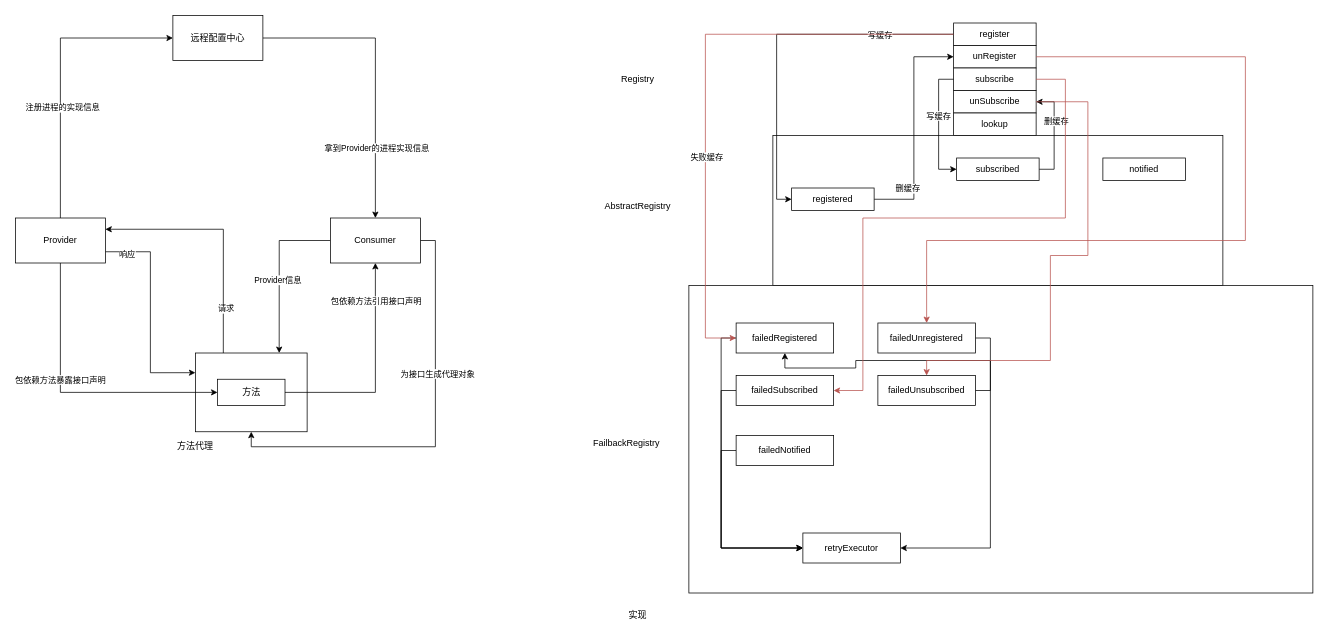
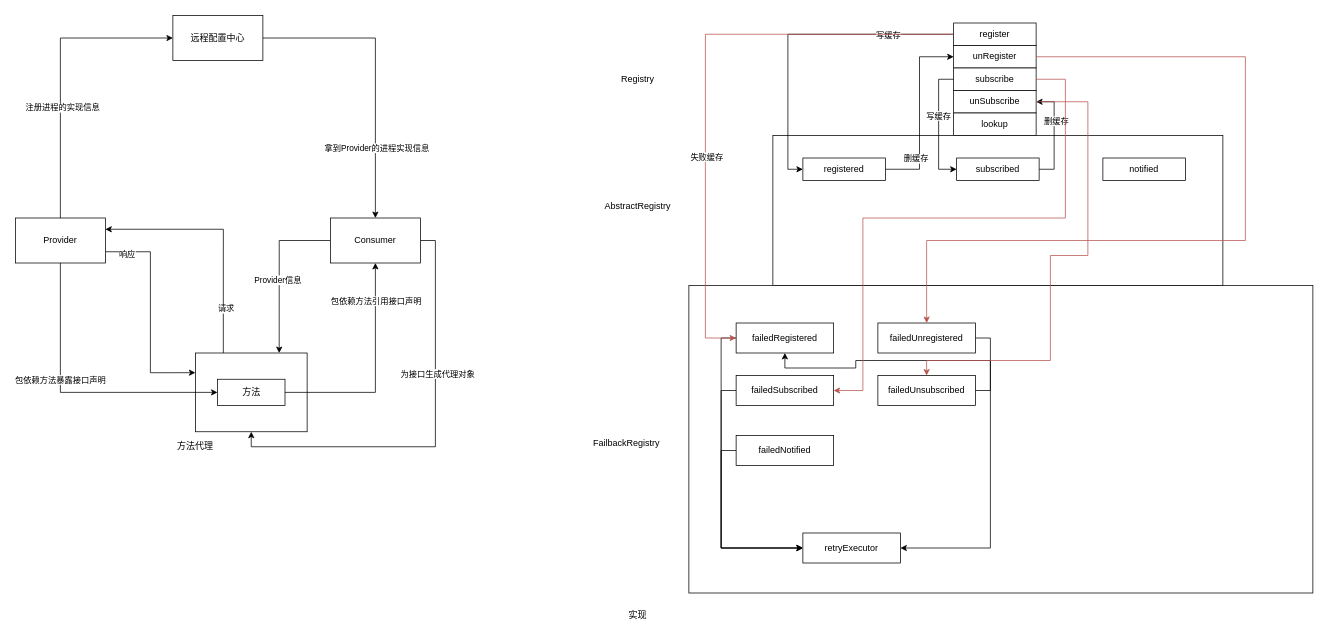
- <mxCell id="34" value="registered" style="rounded=0;whiteSpace=wrap;html=1;" vertex="1" parent="1"><mxGeometry x="1055" y="250" width="110" height="30" as="geometry" /></mxCell>
+ <mxCell id="34" value="registered" style="rounded=0;whiteSpace=wrap;html=1;" vertex="1" parent="1"><mxGeometry x="1070" y="210" width="110" height="30" as="geometry" /></mxCell>
